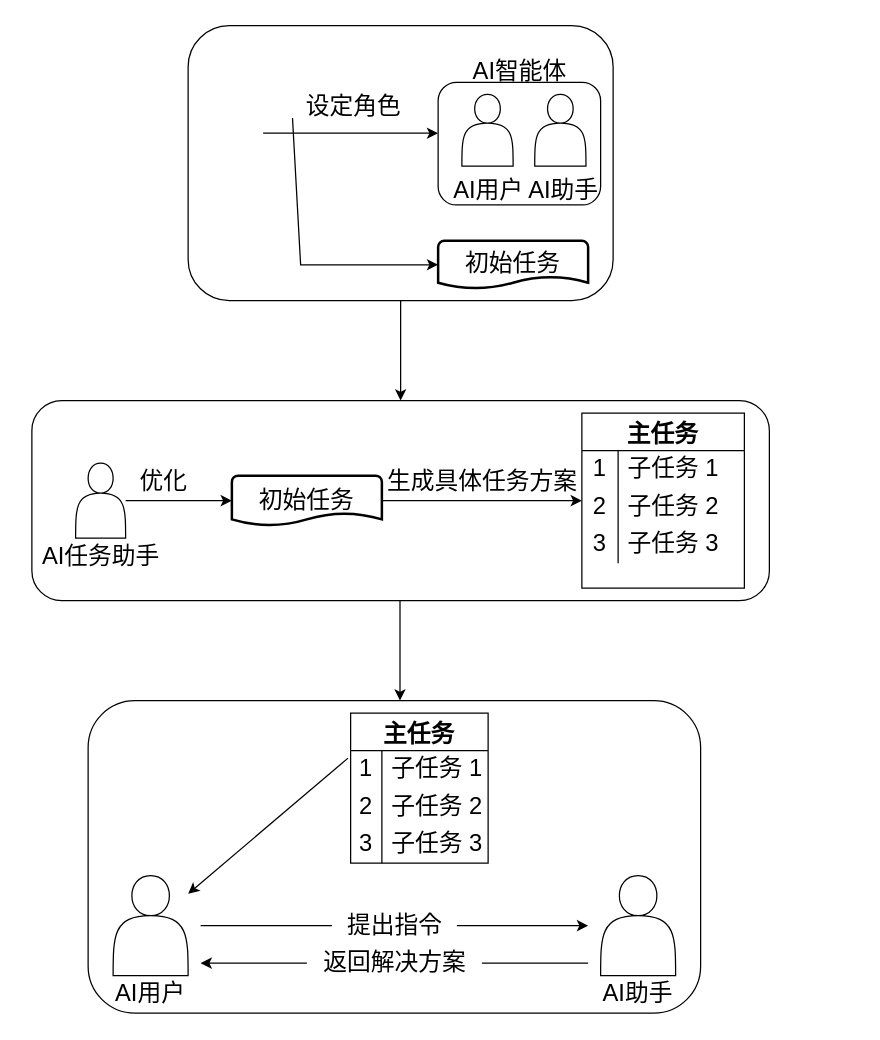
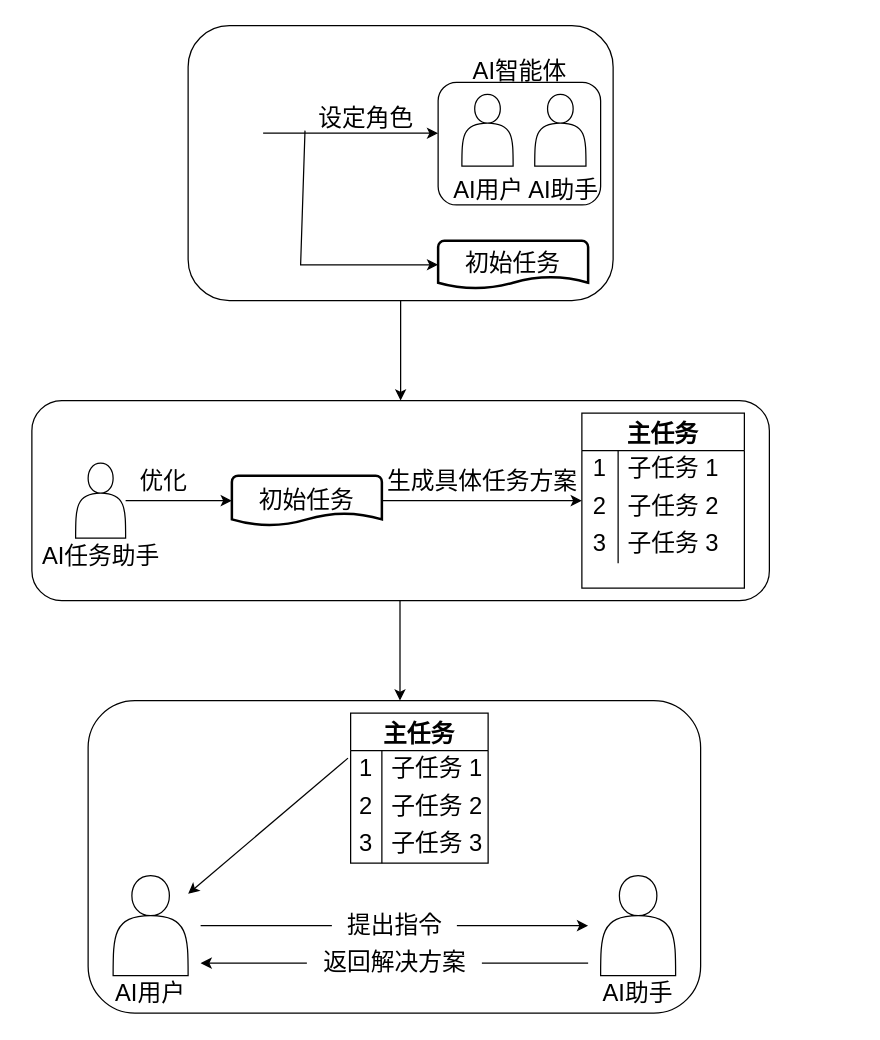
- <mxCell id="46" value="设定角色" style="text;html=1;align=center;verticalAlign=middle;resizable=0;points=[];autosize=1;strokeColor=none;fillColor=none;fontSize=19;" parent="41" vertex="1"><mxGeometry x="82" y="45.001" width="100" height="40" as="geometry" /></mxCell>
+ <mxCell id="46" value="设定角色" style="text;html=1;align=center;verticalAlign=middle;resizable=0;points=[];autosize=1;strokeColor=none;fillColor=none;fontSize=19;" parent="41" vertex="1"><mxGeometry x="92.0" y="55.001" width="100" height="40" as="geometry" /></mxCell>
